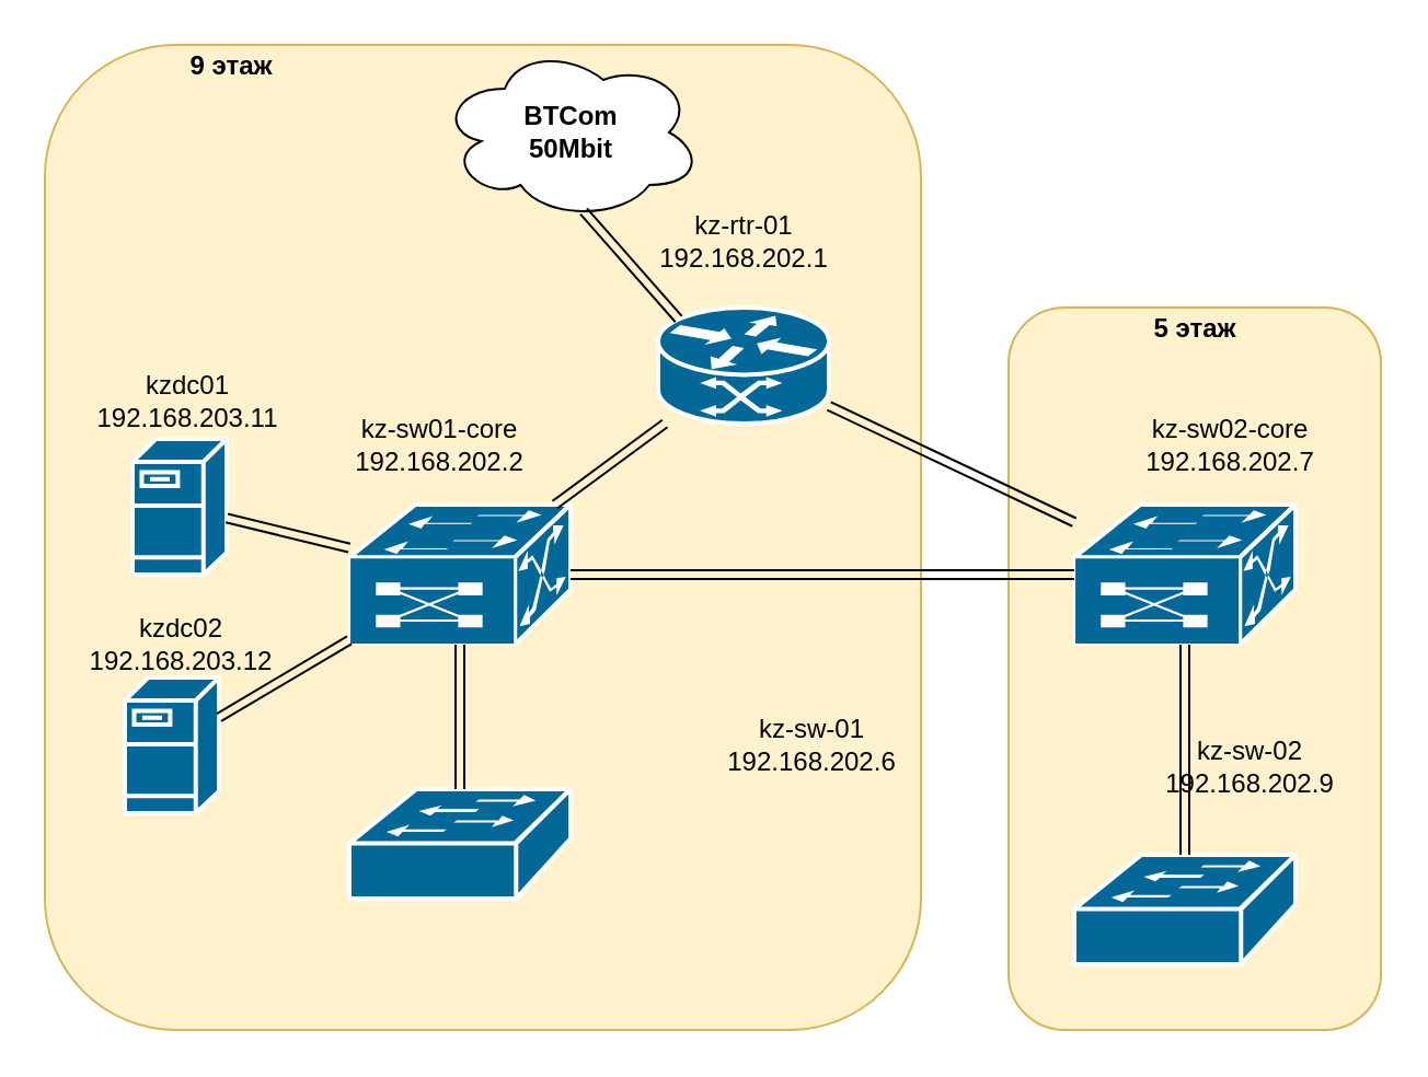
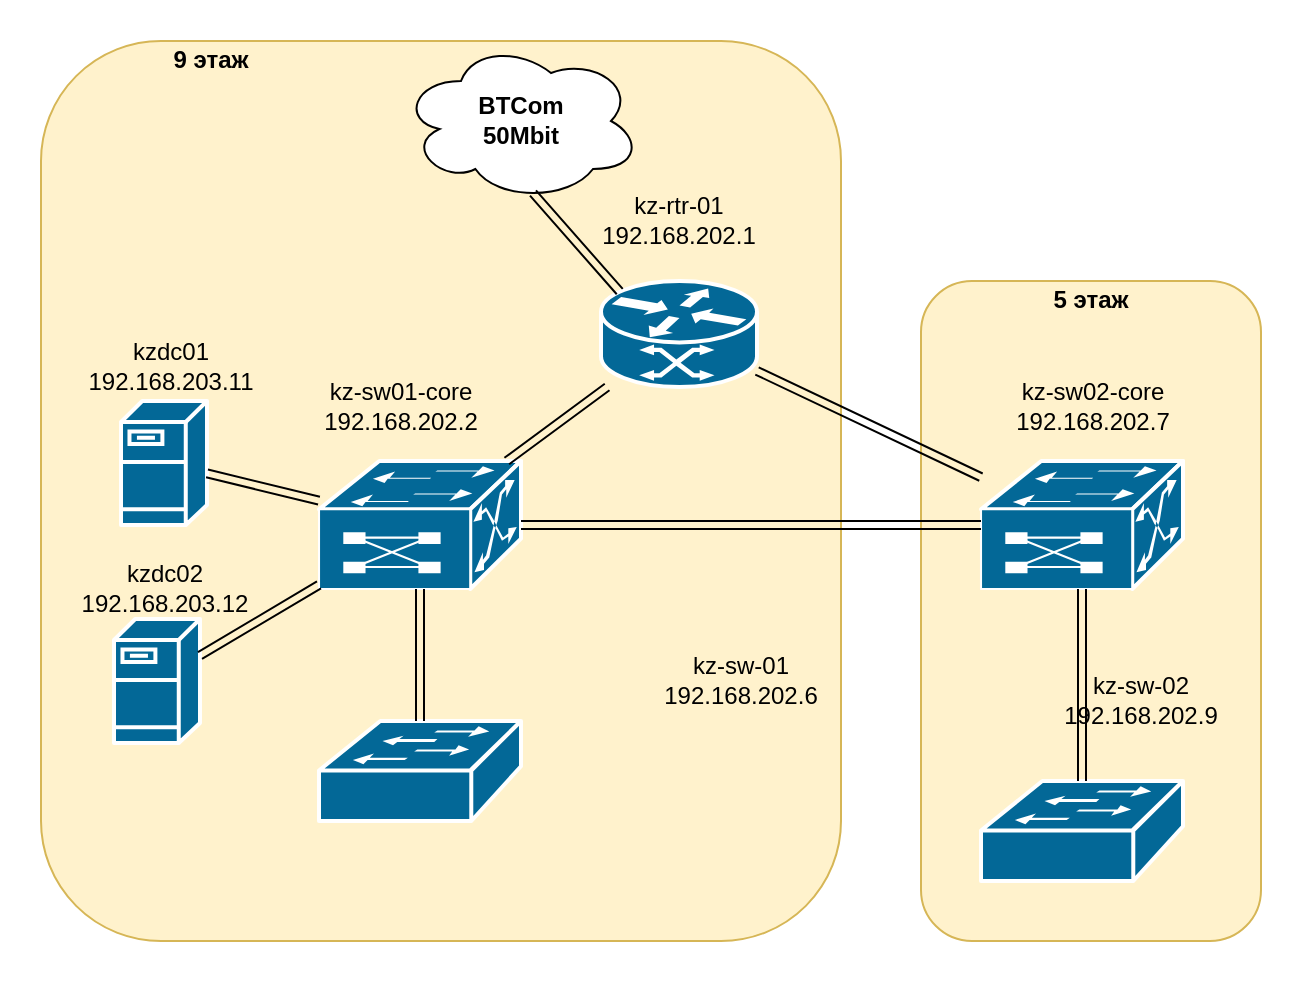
- <mxCell id="13" value="&lt;div&gt;kz-sw02-core&lt;/div&gt;&lt;div&gt;192.168.202.7&lt;/div&gt;" style="text;html=1;resizable=0;autosize=1;align=center;verticalAlign=middle;points=[];fillColor=none;strokeColor=none;rounded=0;" vertex="1" parent="1"><mxGeometry x="516" y="188" width="90" height="30" as="geometry" /></mxCell>
+ <mxCell id="13" value="&lt;div&gt;kz-sw02-core&lt;/div&gt;&lt;div&gt;192.168.202.7&lt;/div&gt;" style="text;html=1;resizable=0;autosize=1;align=center;verticalAlign=middle;points=[];fillColor=none;strokeColor=none;rounded=0;" vertex="1" parent="1"><mxGeometry x="501" y="188" width="90" height="30" as="geometry" /></mxCell>
